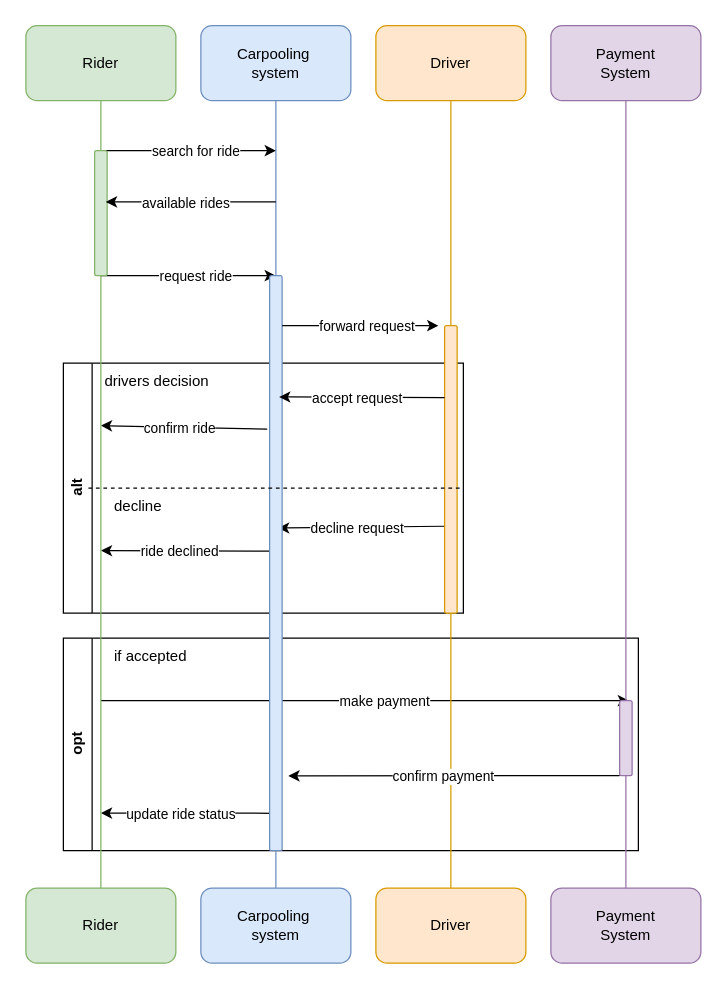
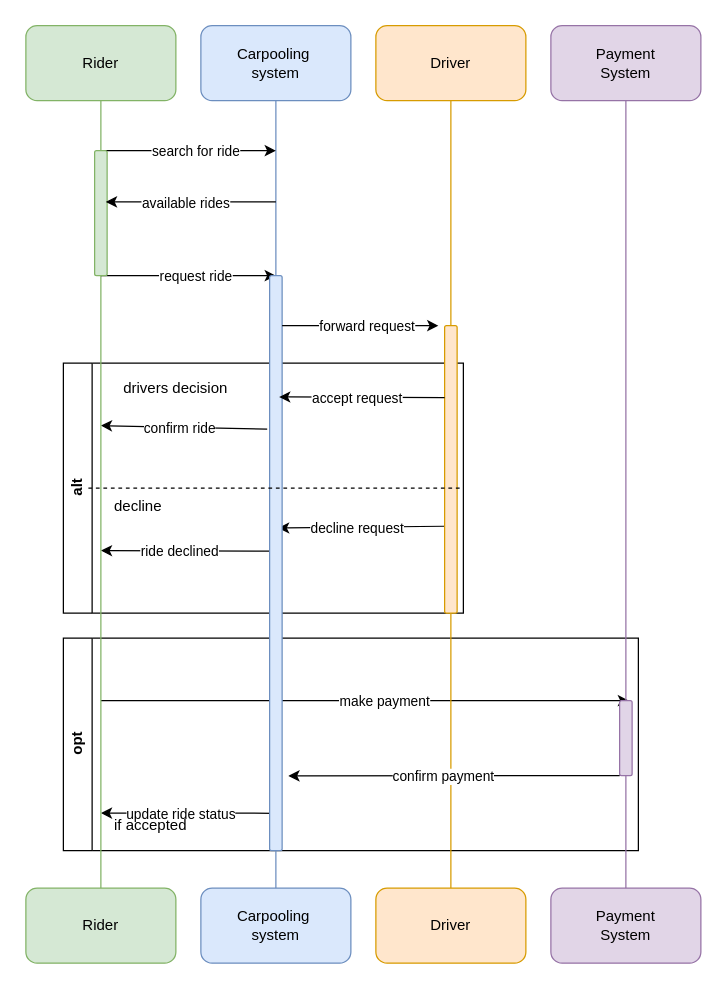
- <mxCell id="16" value="drivers decision" style="text;html=1;align=center;verticalAlign=middle;whiteSpace=wrap;rounded=0;" vertex="1" parent="8"><mxGeometry x="30" width="90" height="30" as="geometry" /></mxCell>
+ <mxCell id="16" value="drivers decision" style="text;html=1;align=center;verticalAlign=middle;whiteSpace=wrap;rounded=0;" vertex="1" parent="8"><mxGeometry x="45" y="5" width="90" height="30" as="geometry" /></mxCell>
- <mxCell id="7" value="if accepted" style="text;html=1;align=center;verticalAlign=middle;whiteSpace=wrap;rounded=0;" vertex="1" parent="2"><mxGeometry x="30" width="80" height="30" as="geometry" /></mxCell>
+ <mxCell id="7" value="if accepted" style="text;html=1;align=center;verticalAlign=middle;whiteSpace=wrap;rounded=0;" vertex="1" parent="2"><mxGeometry x="30" y="135" width="80" height="30" as="geometry" /></mxCell>
